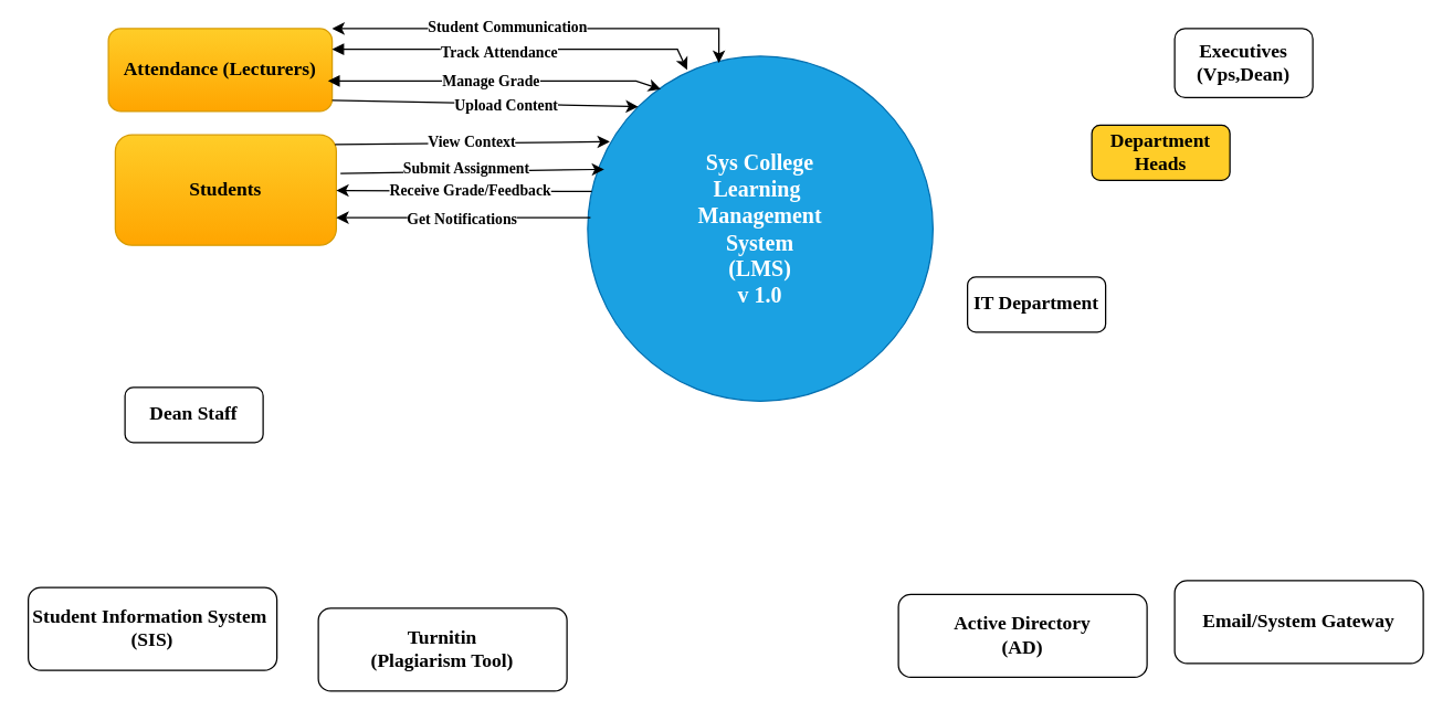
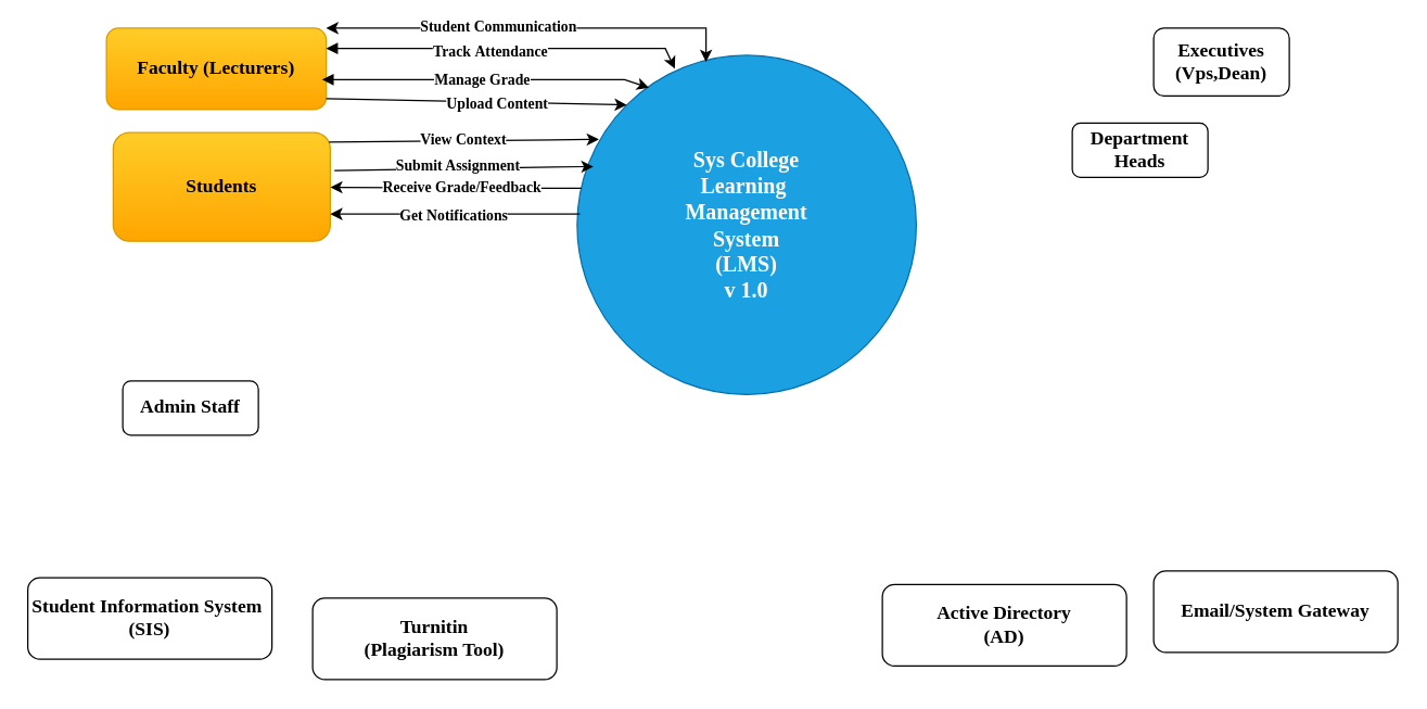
- <mxCell id="4" value="&lt;b&gt;&lt;font style=&quot;font-size: 14px;&quot; face=&quot;Verdana&quot;&gt;Attendance (Lecturers)&lt;/font&gt;&lt;/b&gt;" style="rounded=1;whiteSpace=wrap;html=1;fillColor=#ffcd28;gradientColor=#ffa500;strokeColor=#d79b00;" parent="1" vertex="1"><mxGeometry x="78" y="20" width="162" height="60" as="geometry" /></mxCell>
+ <mxCell id="4" value="&lt;b&gt;&lt;font style=&quot;font-size: 14px;&quot; face=&quot;Verdana&quot;&gt;Faculty (Lecturers)&lt;/font&gt;&lt;/b&gt;" style="rounded=1;whiteSpace=wrap;html=1;fillColor=#ffcd28;gradientColor=#ffa500;strokeColor=#d79b00;" parent="1" vertex="1"><mxGeometry x="78" y="20" width="162" height="60" as="geometry" /></mxCell>
- <mxCell id="6" value="&lt;b&gt;&lt;font style=&quot;font-size: 14px;&quot; face=&quot;Verdana&quot;&gt;Department Heads&lt;/font&gt;&lt;/b&gt;" style="rounded=1;whiteSpace=wrap;html=1;fillColor=#ffcd28;" parent="1" vertex="1"><mxGeometry x="790" y="90" width="100" height="40" as="geometry" /></mxCell>
+ <mxCell id="6" value="&lt;b&gt;&lt;font style=&quot;font-size: 14px;&quot; face=&quot;Verdana&quot;&gt;Department Heads&lt;/font&gt;&lt;/b&gt;" style="rounded=1;whiteSpace=wrap;html=1;" parent="1" vertex="1"><mxGeometry x="790" y="90" width="100" height="40" as="geometry" /></mxCell>
- <mxCell id="7" value="&lt;b&gt;&lt;font style=&quot;font-size: 14px;&quot; face=&quot;Verdana&quot;&gt;IT Department&lt;/font&gt;&lt;/b&gt;" style="rounded=1;whiteSpace=wrap;html=1;" parent="1" vertex="1"><mxGeometry x="700" y="200" width="100" height="40" as="geometry" /></mxCell>
- <mxCell id="5" value="&lt;b&gt;&lt;font style=&quot;font-size: 14px;&quot; face=&quot;Verdana&quot;&gt;Dean Staff&lt;/font&gt;&lt;/b&gt;" style="rounded=1;whiteSpace=wrap;html=1;" parent="1" vertex="1"><mxGeometry x="90" y="280" width="100" height="40" as="geometry" /></mxCell>
+ <mxCell id="5" value="&lt;b&gt;&lt;font style=&quot;font-size: 14px;&quot; face=&quot;Verdana&quot;&gt;Admin Staff&lt;/font&gt;&lt;/b&gt;" style="rounded=1;whiteSpace=wrap;html=1;" parent="1" vertex="1"><mxGeometry x="90" y="280" width="100" height="40" as="geometry" /></mxCell>
